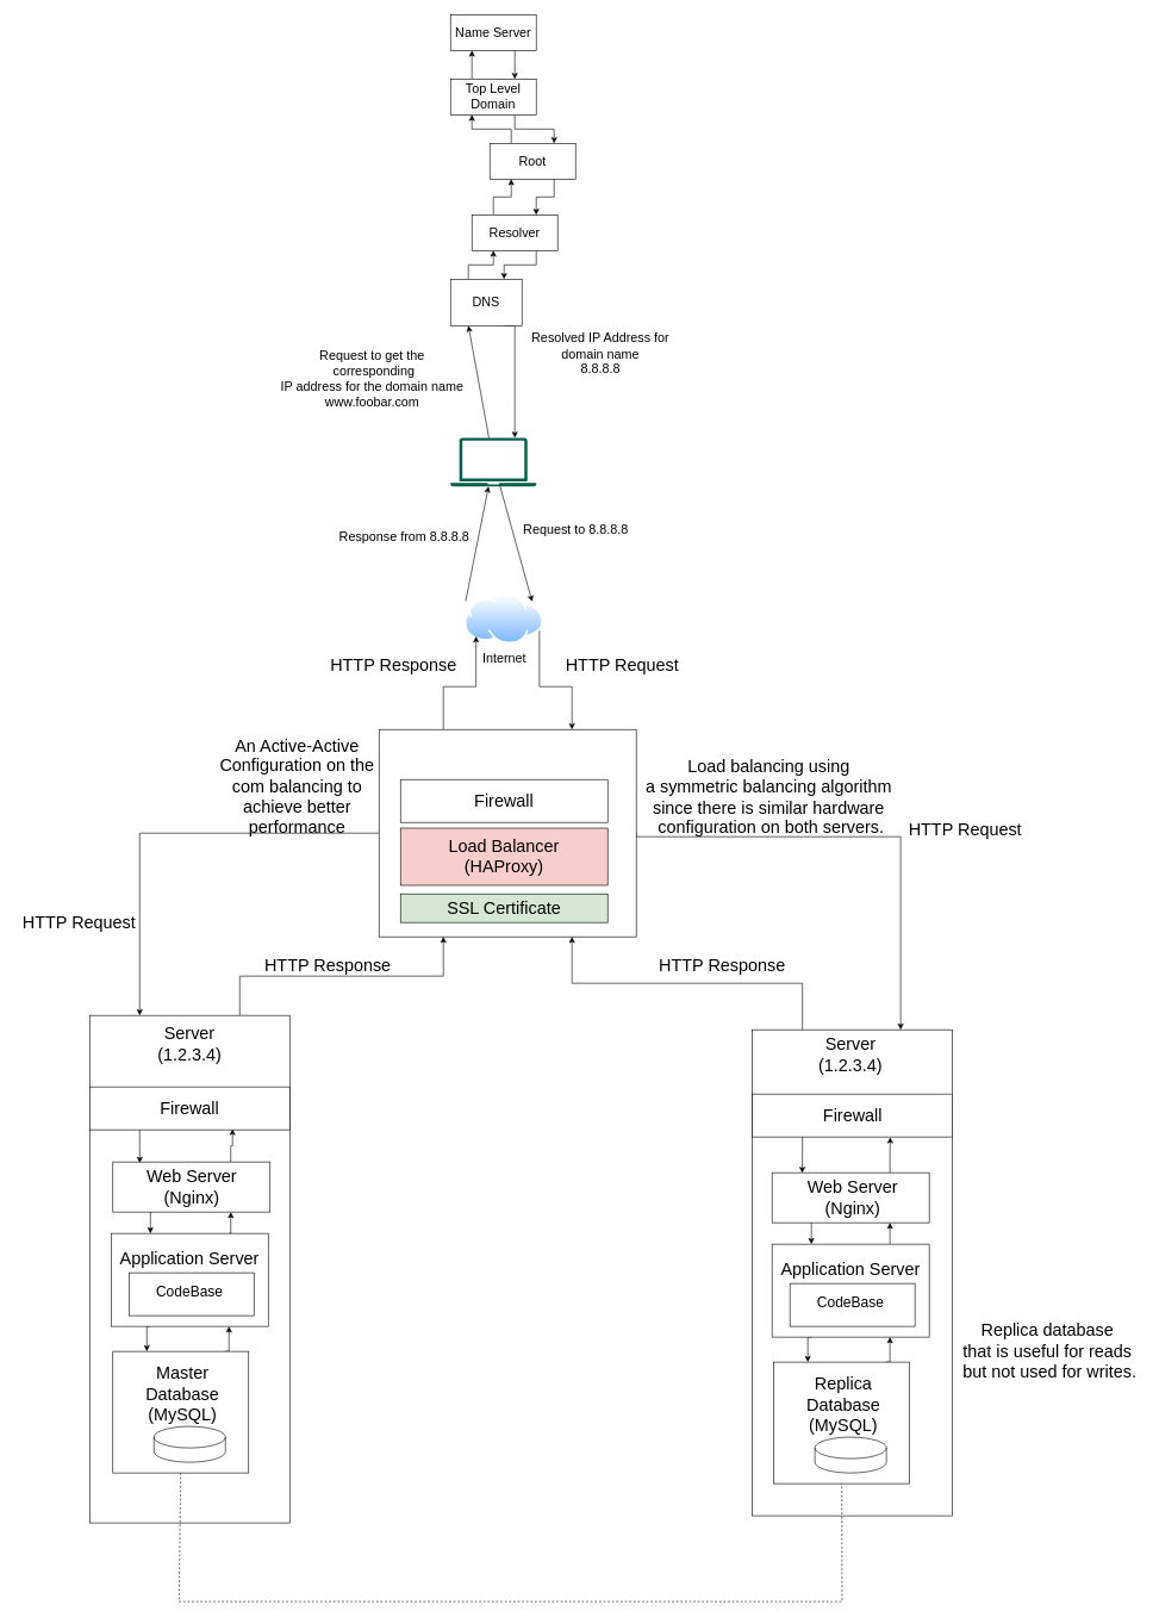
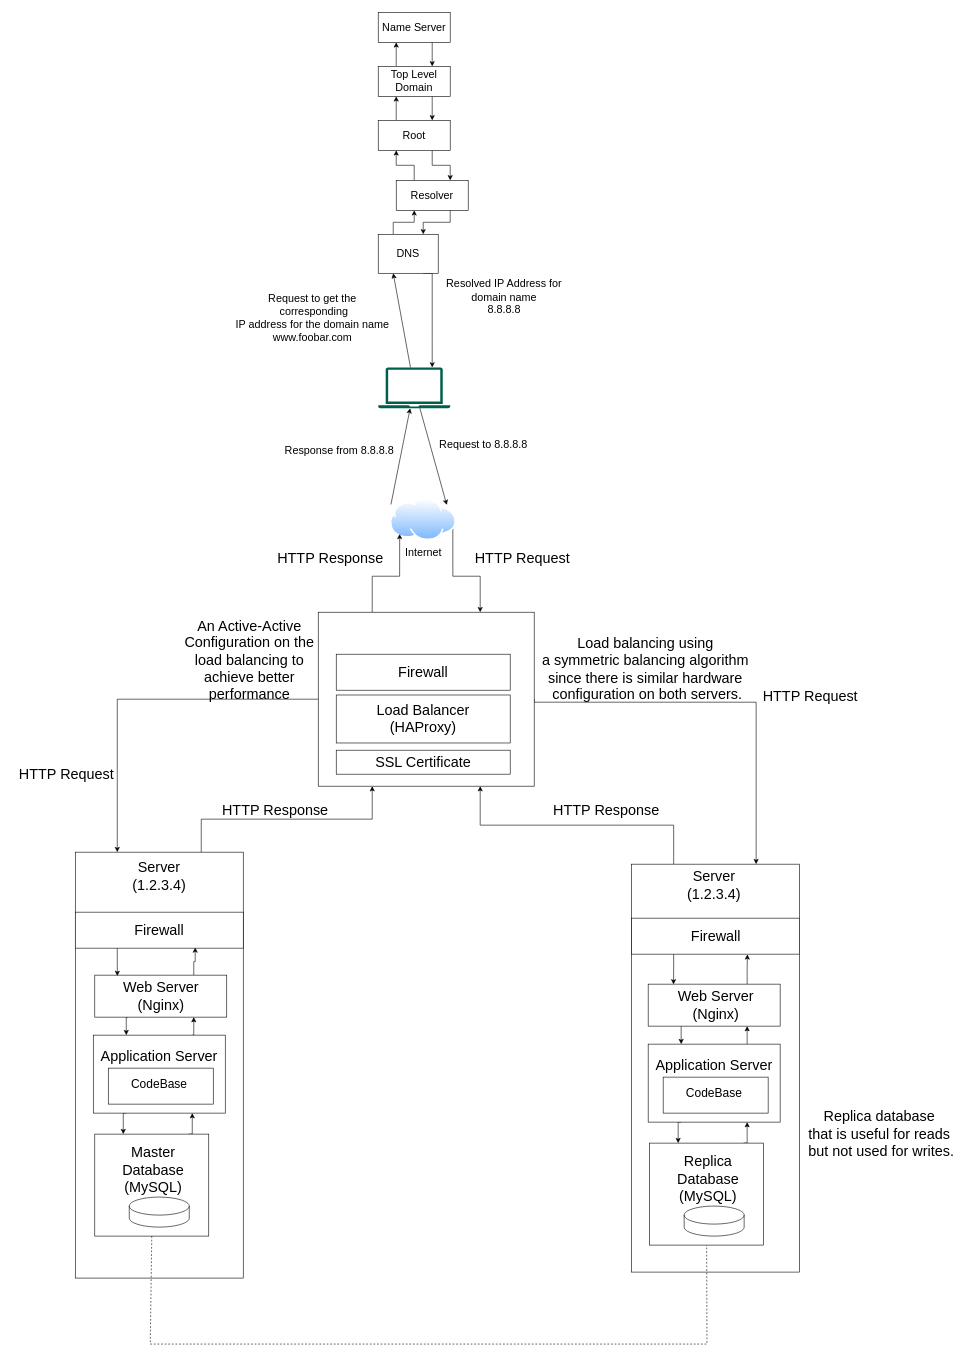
- <mxCell id="28" value="Root" style="rounded=0;whiteSpace=wrap;html=1;strokeWidth=1;fontSize=18;" vertex="1" parent="1"><mxGeometry x="685" y="200" width="120" height="50" as="geometry" /></mxCell>
+ <mxCell id="28" value="Root" style="rounded=0;whiteSpace=wrap;html=1;strokeWidth=1;fontSize=18;" vertex="1" parent="1"><mxGeometry x="630" y="200" width="120" height="50" as="geometry" /></mxCell>
- <mxCell id="57" value="An Active-Active &lt;br&gt;Configuration on the &lt;br&gt;com balancing to &lt;br&gt;achieve better &lt;br&gt;performance" style="text;html=1;align=center;verticalAlign=middle;resizable=0;points=[];autosize=1;strokeColor=none;fillColor=none;fontSize=24;" vertex="1" parent="1"><mxGeometry x="295" y="1020" width="240" height="160" as="geometry" /></mxCell>
+ <mxCell id="57" value="An Active-Active &lt;br&gt;Configuration on the &lt;br&gt;load balancing to &lt;br&gt;achieve better &lt;br&gt;performance" style="text;html=1;align=center;verticalAlign=middle;resizable=0;points=[];autosize=1;strokeColor=none;fillColor=none;fontSize=24;" vertex="1" parent="1"><mxGeometry x="295" y="1020" width="240" height="160" as="geometry" /></mxCell>
- <mxCell id="50" value="Load Balancer&lt;br&gt;(HAProxy)" style="rounded=0;whiteSpace=wrap;html=1;fontSize=24;fillColor=#f8cecc;" vertex="1" parent="1"><mxGeometry x="560" y="1158" width="290" height="80" as="geometry" /></mxCell>
+ <mxCell id="50" value="Load Balancer&lt;br&gt;(HAProxy)" style="rounded=0;whiteSpace=wrap;html=1;fontSize=24;" vertex="1" parent="1"><mxGeometry x="560" y="1158" width="290" height="80" as="geometry" /></mxCell>
- <mxCell id="80" value="SSL Certificate" style="rounded=0;whiteSpace=wrap;html=1;fontSize=24;fillColor=#d5e8d4;" vertex="1" parent="1"><mxGeometry x="560" y="1250" width="290" height="40" as="geometry" /></mxCell>
+ <mxCell id="80" value="SSL Certificate" style="rounded=0;whiteSpace=wrap;html=1;fontSize=24;" vertex="1" parent="1"><mxGeometry x="560" y="1250" width="290" height="40" as="geometry" /></mxCell>
